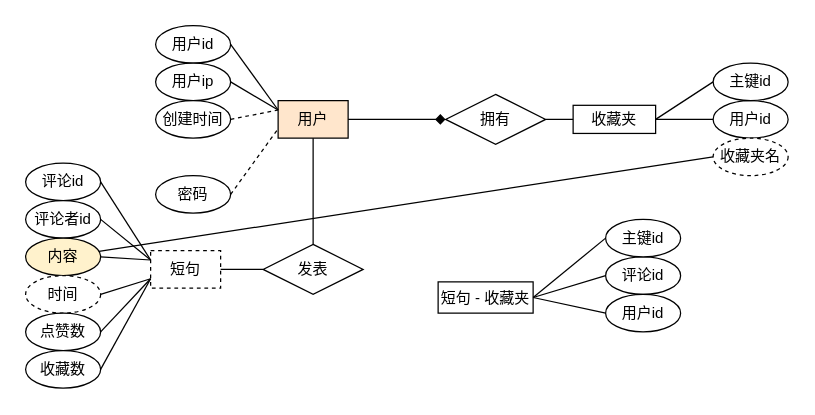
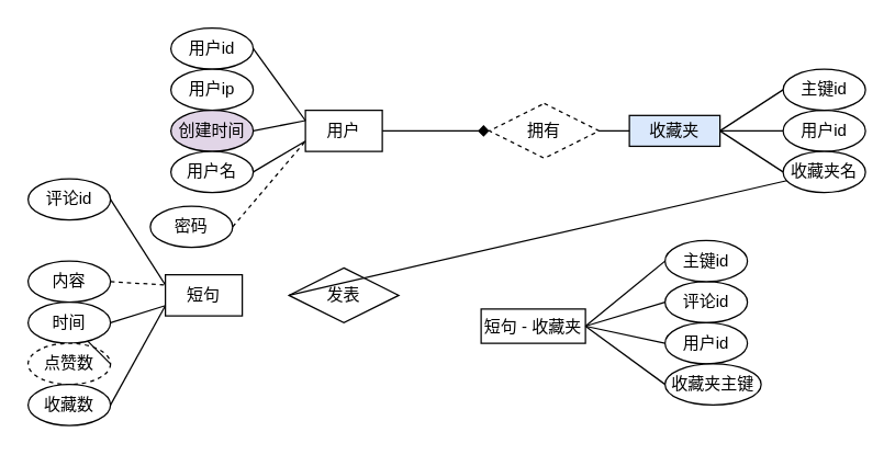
- <mxCell id="22" value="" style="endArrow=none;html=1;exitX=1;exitY=0.5;exitDx=0;exitDy=0;entryX=0;entryY=0.25;entryDx=0;entryDy=0;" edge="1" parent="1" source="17" target="15"><mxGeometry width="50" height="50" relative="1" as="geometry"><mxPoint x="194" y="45" as="sourcePoint" /><mxPoint x="234" y="107.5" as="targetPoint" /></mxGeometry></mxCell>
- <mxCell id="23" value="" style="endArrow=none;html=1;exitX=1;exitY=0.5;exitDx=0;exitDy=0;entryX=0;entryY=0.25;entryDx=0;entryDy=0;dashed=1;" edge="1" parent="1" source="18" target="15"><mxGeometry width="50" height="50" relative="1" as="geometry"><mxPoint x="194" y="75" as="sourcePoint" /><mxPoint x="234" y="107.5" as="targetPoint" /></mxGeometry></mxCell>
+ <mxCell id="23" value="" style="endArrow=none;html=1;exitX=1;exitY=0.5;exitDx=0;exitDy=0;entryX=0;entryY=0.25;entryDx=0;entryDy=0;" edge="1" parent="1" source="18" target="15"><mxGeometry width="50" height="50" relative="1" as="geometry"><mxPoint x="194" y="75" as="sourcePoint" /><mxPoint x="234" y="107.5" as="targetPoint" /></mxGeometry></mxCell>
- <mxCell id="18" value="创建时间" style="ellipse;whiteSpace=wrap;html=1;" vertex="1" parent="1"><mxGeometry x="124" y="80" width="60" height="30" as="geometry" /></mxCell>
+ <mxCell id="18" value="创建时间" style="ellipse;whiteSpace=wrap;html=1;fillColor=#e1d5e7;" vertex="1" parent="1"><mxGeometry x="124" y="80" width="60" height="30" as="geometry" /></mxCell>
- <mxCell id="15" value="用户" style="rounded=0;whiteSpace=wrap;html=1;fillColor=#ffe6cc;" vertex="1" parent="1"><mxGeometry x="222" y="80" width="56" height="30" as="geometry" /></mxCell>
+ <mxCell id="15" value="用户" style="rounded=0;whiteSpace=wrap;html=1;" vertex="1" parent="1"><mxGeometry x="222" y="80" width="56" height="30" as="geometry" /></mxCell>
- <mxCell id="36" value="拥有" style="rhombus;whiteSpace=wrap;html=1;" vertex="1" parent="1"><mxGeometry x="356" y="75" width="80" height="40" as="geometry" /></mxCell>
+ <mxCell id="36" value="拥有" style="rhombus;whiteSpace=wrap;html=1;dashed=1;" vertex="1" parent="1"><mxGeometry x="356" y="75" width="80" height="40" as="geometry" /></mxCell>
- <mxCell id="29" value="收藏夹" style="rounded=0;whiteSpace=wrap;html=1;" vertex="1" parent="1"><mxGeometry x="458" y="83.75" width="66" height="22.5" as="geometry" /></mxCell>
+ <mxCell id="29" value="收藏夹" style="rounded=0;whiteSpace=wrap;html=1;fillColor=#dae8fc;" vertex="1" parent="1"><mxGeometry x="458" y="83.75" width="66" height="22.5" as="geometry" /></mxCell>
+ <mxCell id="24" value="" style="endArrow=none;html=1;exitX=1;exitY=0.5;exitDx=0;exitDy=0;entryX=0;entryY=0.75;entryDx=0;entryDy=0;" edge="1" parent="1" source="19" target="15"><mxGeometry width="50" height="50" relative="1" as="geometry"><mxPoint x="194" y="105" as="sourcePoint" /><mxPoint x="234" y="107.5" as="targetPoint" /></mxGeometry></mxCell>
+ <mxCell id="19" value="用户名" style="ellipse;whiteSpace=wrap;html=1;" vertex="1" parent="1"><mxGeometry x="124" y="110" width="60" height="30" as="geometry" /></mxCell>
- <mxCell id="32" value="收藏夹名" style="ellipse;whiteSpace=wrap;html=1;dashed=1;" vertex="1" parent="1"><mxGeometry x="570" y="110" width="60" height="30" as="geometry" /></mxCell>
+ <mxCell id="32" value="收藏夹名" style="ellipse;whiteSpace=wrap;html=1;" vertex="1" parent="1"><mxGeometry x="570" y="110" width="60" height="30" as="geometry" /></mxCell>
- <mxCell id="27" value="" style="endArrow=none;html=1;exitX=0.5;exitY=1;exitDx=0;exitDy=0;entryX=0.5;entryY=0;entryDx=0;entryDy=0;" edge="1" parent="1" source="15" target="26"><mxGeometry width="50" height="50" relative="1" as="geometry"><mxPoint x="300" y="110" as="sourcePoint" /><mxPoint x="290" y="160" as="targetPoint" /></mxGeometry></mxCell>
- <mxCell id="20" value="密码" style="ellipse;whiteSpace=wrap;html=1;" vertex="1" parent="1"><mxGeometry x="124" y="140" width="60" height="30" as="geometry" /></mxCell>
+ <mxCell id="20" value="密码" style="ellipse;whiteSpace=wrap;html=1;" vertex="1" parent="1"><mxGeometry x="109" y="150" width="60" height="30" as="geometry" /></mxCell>
- <mxCell id="33" value="" style="endArrow=none;html=1;exitX=0;exitY=0.5;exitDx=0;exitDy=0;" edge="1" parent="1" source="32" target="5"><mxGeometry width="50" height="50" relative="1" as="geometry"><mxPoint x="630" y="-40" as="sourcePoint" /><mxPoint x="576" y="110" as="targetPoint" /></mxGeometry></mxCell>
+ <mxCell id="33" value="" style="endArrow=none;html=1;exitX=0;exitY=0.5;exitDx=0;exitDy=0;entryX=1;entryY=0.5;entryDx=0;entryDy=0;" edge="1" parent="1" source="32" target="29"><mxGeometry width="50" height="50" relative="1" as="geometry"><mxPoint x="630" y="-40" as="sourcePoint" /><mxPoint x="576" y="110" as="targetPoint" /></mxGeometry></mxCell>
- <mxCell id="4" value="评论者id" style="ellipse;whiteSpace=wrap;html=1;" vertex="1" parent="1"><mxGeometry x="20" y="160" width="60" height="30" as="geometry" /></mxCell>
- <mxCell id="10" value="" style="endArrow=none;html=1;exitX=1;exitY=0.5;exitDx=0;exitDy=0;entryX=0;entryY=0.25;entryDx=0;entryDy=0;" edge="1" parent="1" source="4" target="2"><mxGeometry width="50" height="50" relative="1" as="geometry"><mxPoint x="90" y="155" as="sourcePoint" /><mxPoint x="130" y="217.5" as="targetPoint" /></mxGeometry></mxCell>
- <mxCell id="5" value="内容" style="ellipse;whiteSpace=wrap;html=1;fillColor=#fff2cc;" vertex="1" parent="1"><mxGeometry x="20" y="190" width="60" height="30" as="geometry" /></mxCell>
+ <mxCell id="5" value="内容" style="ellipse;whiteSpace=wrap;html=1;" vertex="1" parent="1"><mxGeometry x="20" y="190" width="60" height="30" as="geometry" /></mxCell>
- <mxCell id="11" value="" style="endArrow=none;html=1;exitX=1;exitY=0.5;exitDx=0;exitDy=0;entryX=0;entryY=0.25;entryDx=0;entryDy=0;" edge="1" parent="1" source="5" target="2"><mxGeometry width="50" height="50" relative="1" as="geometry"><mxPoint x="90" y="185" as="sourcePoint" /><mxPoint x="130" y="217.5" as="targetPoint" /></mxGeometry></mxCell>
+ <mxCell id="11" value="" style="endArrow=none;html=1;exitX=1;exitY=0.5;exitDx=0;exitDy=0;entryX=0;entryY=0.25;entryDx=0;entryDy=0;dashed=1;" edge="1" parent="1" source="5" target="2"><mxGeometry width="50" height="50" relative="1" as="geometry"><mxPoint x="90" y="185" as="sourcePoint" /><mxPoint x="130" y="217.5" as="targetPoint" /></mxGeometry></mxCell>
- <mxCell id="2" value="短句" style="rounded=0;whiteSpace=wrap;html=1;dashed=1;" vertex="1" parent="1"><mxGeometry x="120" y="200" width="56" height="30" as="geometry" /></mxCell>
+ <mxCell id="2" value="短句" style="rounded=0;whiteSpace=wrap;html=1;" vertex="1" parent="1"><mxGeometry x="120" y="200" width="56" height="30" as="geometry" /></mxCell>
- <mxCell id="28" value="" style="endArrow=none;html=1;exitX=0;exitY=0.5;exitDx=0;exitDy=0;entryX=1;entryY=0.5;entryDx=0;entryDy=0;" edge="1" parent="1" source="26" target="2"><mxGeometry width="50" height="50" relative="1" as="geometry"><mxPoint x="272" y="110" as="sourcePoint" /><mxPoint x="250" y="160" as="targetPoint" /></mxGeometry></mxCell>
+ <mxCell id="28" value="" style="endArrow=none;html=1;exitX=0;exitY=0.5;exitDx=0;exitDy=0;" edge="1" parent="1" source="26" target="32"><mxGeometry width="50" height="50" relative="1" as="geometry"><mxPoint x="272" y="110" as="sourcePoint" /><mxPoint x="250" y="160" as="targetPoint" /></mxGeometry></mxCell>
- <mxCell id="6" value="时间" style="ellipse;whiteSpace=wrap;html=1;dashed=1;" vertex="1" parent="1"><mxGeometry x="20" y="220" width="60" height="30" as="geometry" /></mxCell>
+ <mxCell id="6" value="时间" style="ellipse;whiteSpace=wrap;html=1;" vertex="1" parent="1"><mxGeometry x="20" y="220" width="60" height="30" as="geometry" /></mxCell>
- <mxCell id="13" value="" style="endArrow=none;html=1;exitX=1;exitY=0.5;exitDx=0;exitDy=0;entryX=0;entryY=0.75;entryDx=0;entryDy=0;" edge="1" parent="1" source="7" target="2"><mxGeometry width="50" height="50" relative="1" as="geometry"><mxPoint x="90" y="245" as="sourcePoint" /><mxPoint x="130" y="232.5" as="targetPoint" /></mxGeometry></mxCell>
+ <mxCell id="13" value="" style="endArrow=none;html=1;exitX=1;exitY=0.5;exitDx=0;exitDy=0;" edge="1" parent="1" source="7" target="6"><mxGeometry width="50" height="50" relative="1" as="geometry"><mxPoint x="90" y="245" as="sourcePoint" /><mxPoint x="130" y="232.5" as="targetPoint" /></mxGeometry></mxCell>
+ <mxCell id="47" value="" style="endArrow=none;html=1;exitX=0;exitY=0.5;exitDx=0;exitDy=0;entryX=1;entryY=0.5;entryDx=0;entryDy=0;" edge="1" source="46" target="39" parent="1"><mxGeometry width="50" height="50" relative="1" as="geometry"><mxPoint x="547" y="198.94" as="sourcePoint" /><mxPoint x="473" y="235" as="targetPoint" /></mxGeometry></mxCell>
- <mxCell id="7" value="点赞数" style="ellipse;whiteSpace=wrap;html=1;" vertex="1" parent="1"><mxGeometry x="20" y="250" width="60" height="30" as="geometry" /></mxCell>
+ <mxCell id="7" value="点赞数" style="ellipse;whiteSpace=wrap;html=1;dashed=1;" vertex="1" parent="1"><mxGeometry x="20" y="250" width="60" height="30" as="geometry" /></mxCell>
+ <mxCell id="46" value="收藏夹主键" style="ellipse;whiteSpace=wrap;html=1;" vertex="1" parent="1"><mxGeometry x="484" y="265" width="70" height="30" as="geometry" /></mxCell>
